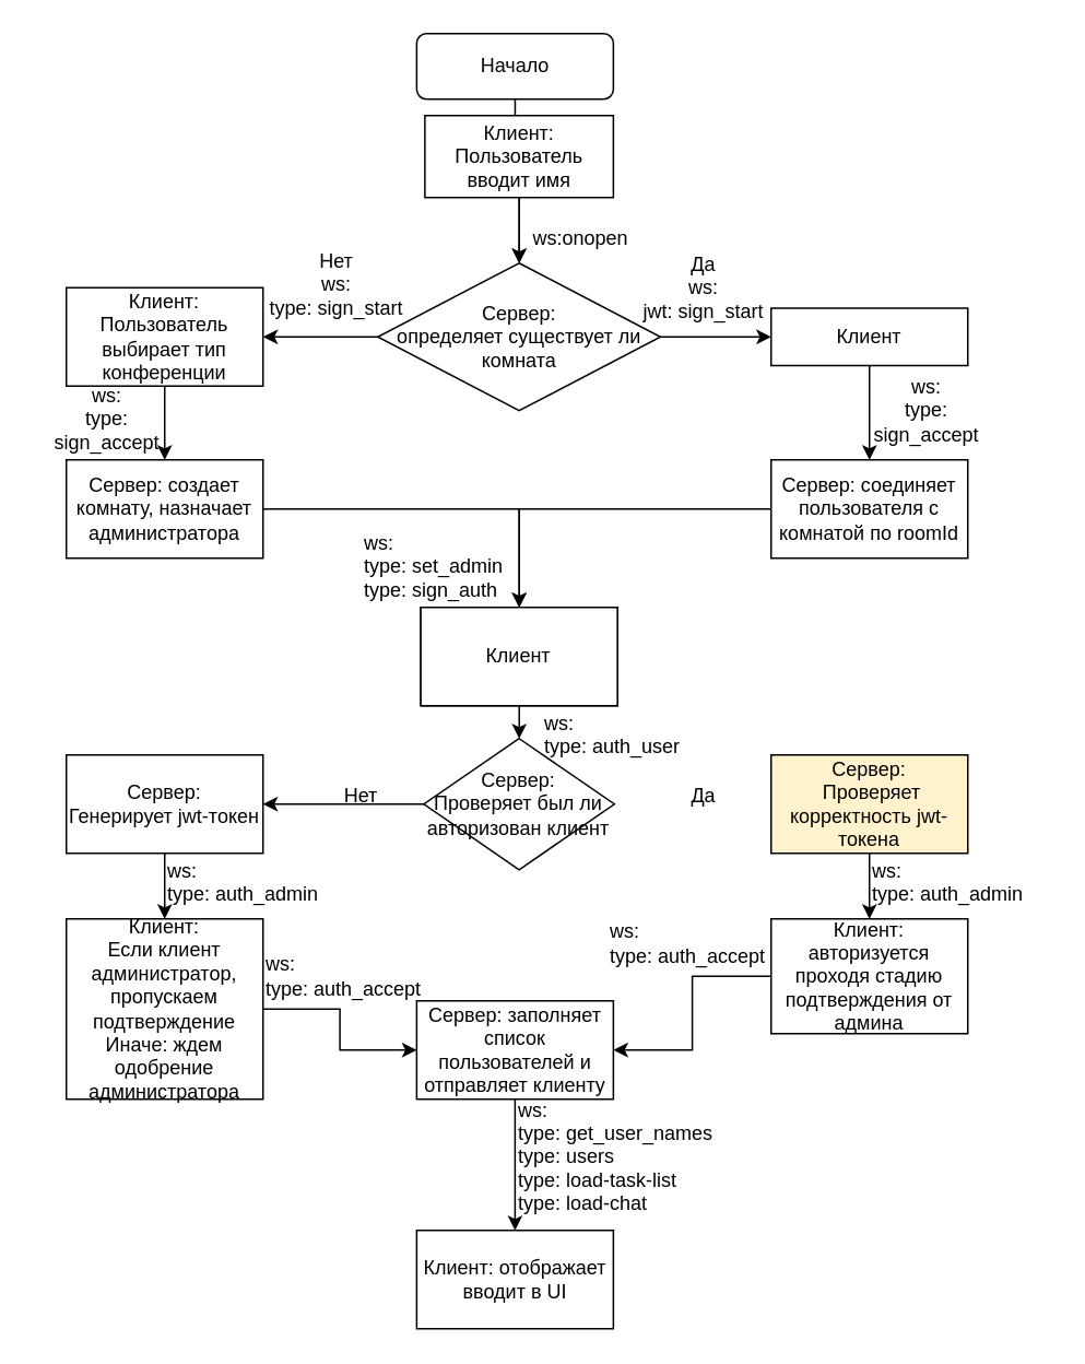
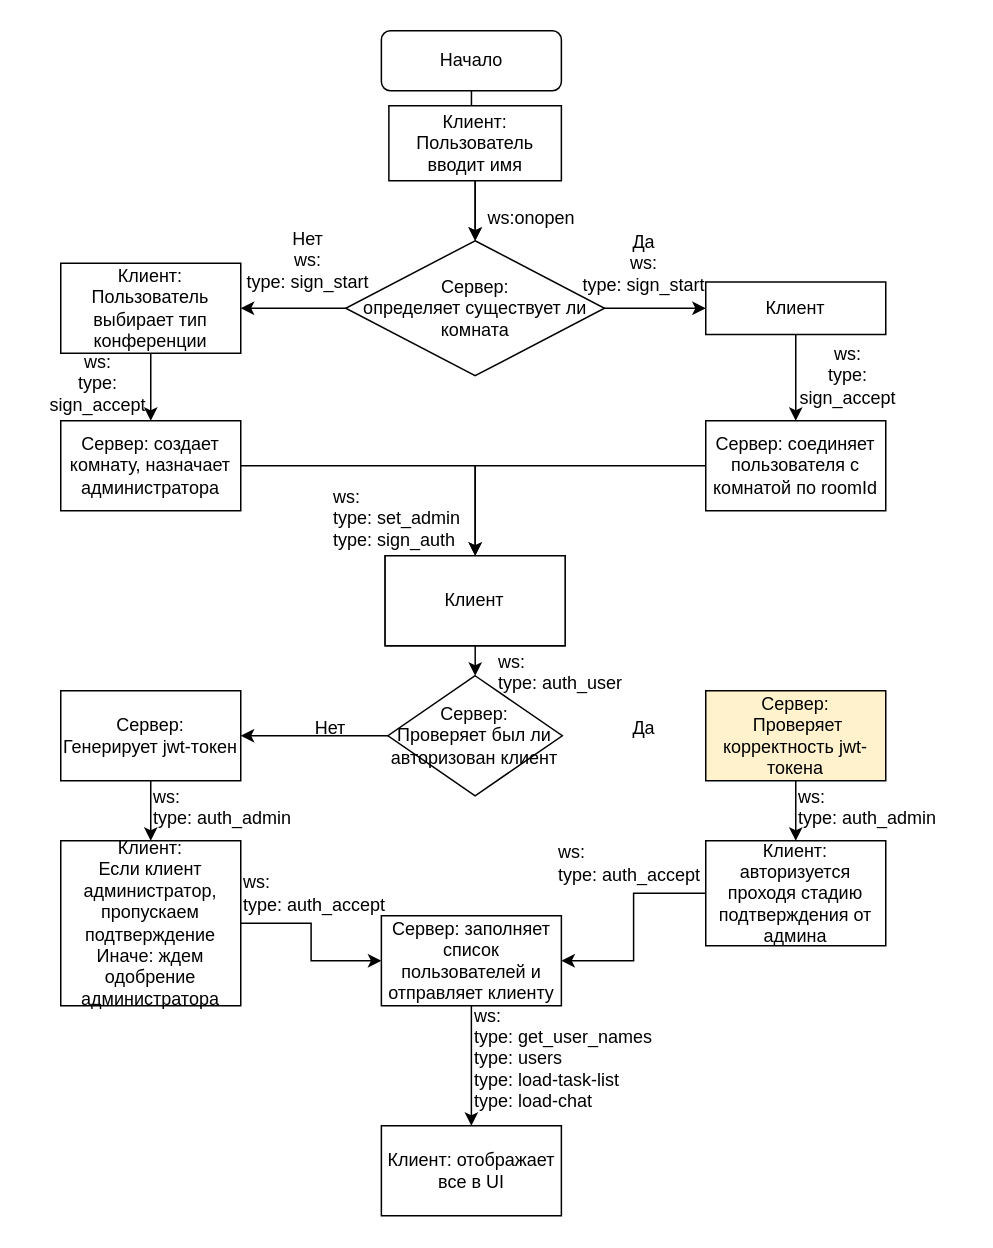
- <mxCell id="12" value="Да&lt;br&gt;ws:&lt;br&gt;jwt: sign_start" style="text;html=1;align=center;verticalAlign=middle;whiteSpace=wrap;rounded=0;" vertex="1" parent="1"><mxGeometry x="383.75" y="160" width="90" height="30" as="geometry" /></mxCell>
+ <mxCell id="12" value="Да&lt;br&gt;ws:&lt;br&gt;type: sign_start" style="text;html=1;align=center;verticalAlign=middle;whiteSpace=wrap;rounded=0;" vertex="1" parent="1"><mxGeometry x="383.75" y="160" width="90" height="30" as="geometry" /></mxCell>
- <mxCell id="45" value="Клиент: отображает вводит в UI" style="rounded=0;whiteSpace=wrap;html=1;" vertex="1" parent="1"><mxGeometry x="253.75" y="750" width="120" height="60" as="geometry" /></mxCell>
+ <mxCell id="45" value="Клиент: отображает все в UI" style="rounded=0;whiteSpace=wrap;html=1;" vertex="1" parent="1"><mxGeometry x="253.75" y="750" width="120" height="60" as="geometry" /></mxCell>
